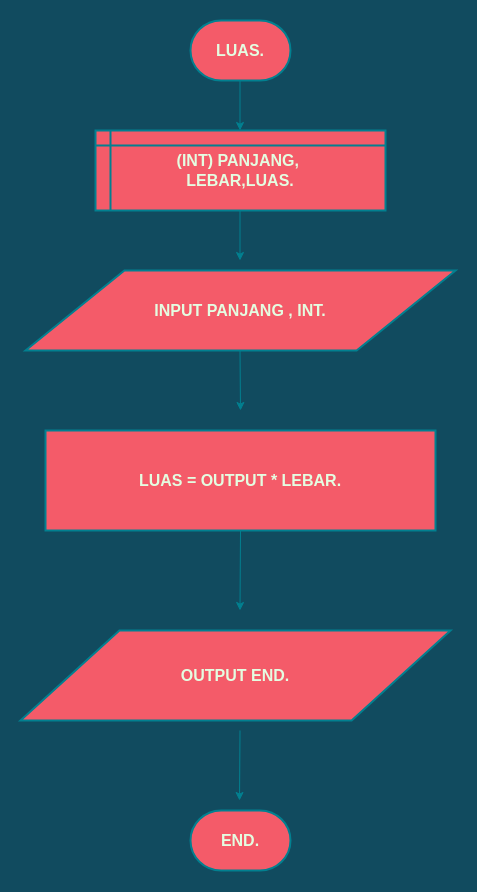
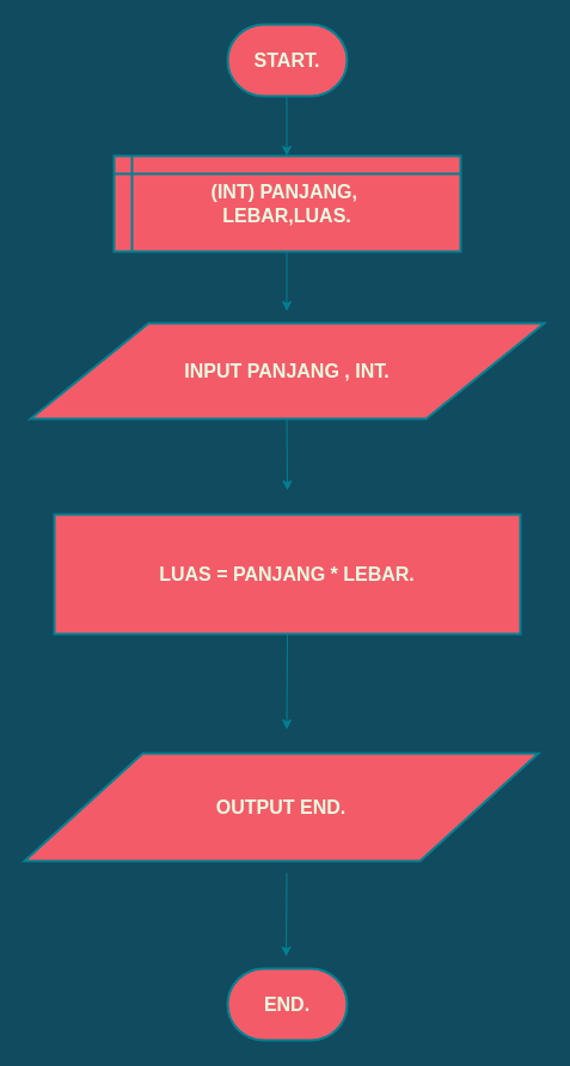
- <mxCell id="2" value="&lt;b&gt;&lt;font style=&quot;font-size: 16px;&quot;&gt;LUAS.&lt;/font&gt;&lt;/b&gt;" style="strokeWidth=2;html=1;shape=mxgraph.flowchart.terminator;whiteSpace=wrap;rounded=0;fillColor=#F45B69;strokeColor=#028090;fontColor=#E4FDE1;" vertex="1" parent="1"><mxGeometry x="190" y="20" width="100" height="60" as="geometry" /></mxCell>
+ <mxCell id="2" value="&lt;b&gt;&lt;font style=&quot;font-size: 16px;&quot;&gt;START.&lt;/font&gt;&lt;/b&gt;" style="strokeWidth=2;html=1;shape=mxgraph.flowchart.terminator;whiteSpace=wrap;rounded=0;fillColor=#F45B69;strokeColor=#028090;fontColor=#E4FDE1;" vertex="1" parent="1"><mxGeometry x="190" y="20" width="100" height="60" as="geometry" /></mxCell>
- <mxCell id="8" value="&lt;b&gt;LUAS = OUTPUT * LEBAR.&lt;/b&gt;" style="rounded=0;whiteSpace=wrap;html=1;absoluteArcSize=1;arcSize=14;strokeWidth=2;strokeColor=#028090;fontSize=16;fontColor=#E4FDE1;fillColor=#F45B69;" vertex="1" parent="1"><mxGeometry x="45" y="430" width="390" height="100" as="geometry" /></mxCell>
+ <mxCell id="8" value="&lt;b&gt;LUAS = PANJANG * LEBAR.&lt;/b&gt;" style="rounded=0;whiteSpace=wrap;html=1;absoluteArcSize=1;arcSize=14;strokeWidth=2;strokeColor=#028090;fontSize=16;fontColor=#E4FDE1;fillColor=#F45B69;" vertex="1" parent="1"><mxGeometry x="45" y="430" width="390" height="100" as="geometry" /></mxCell>
